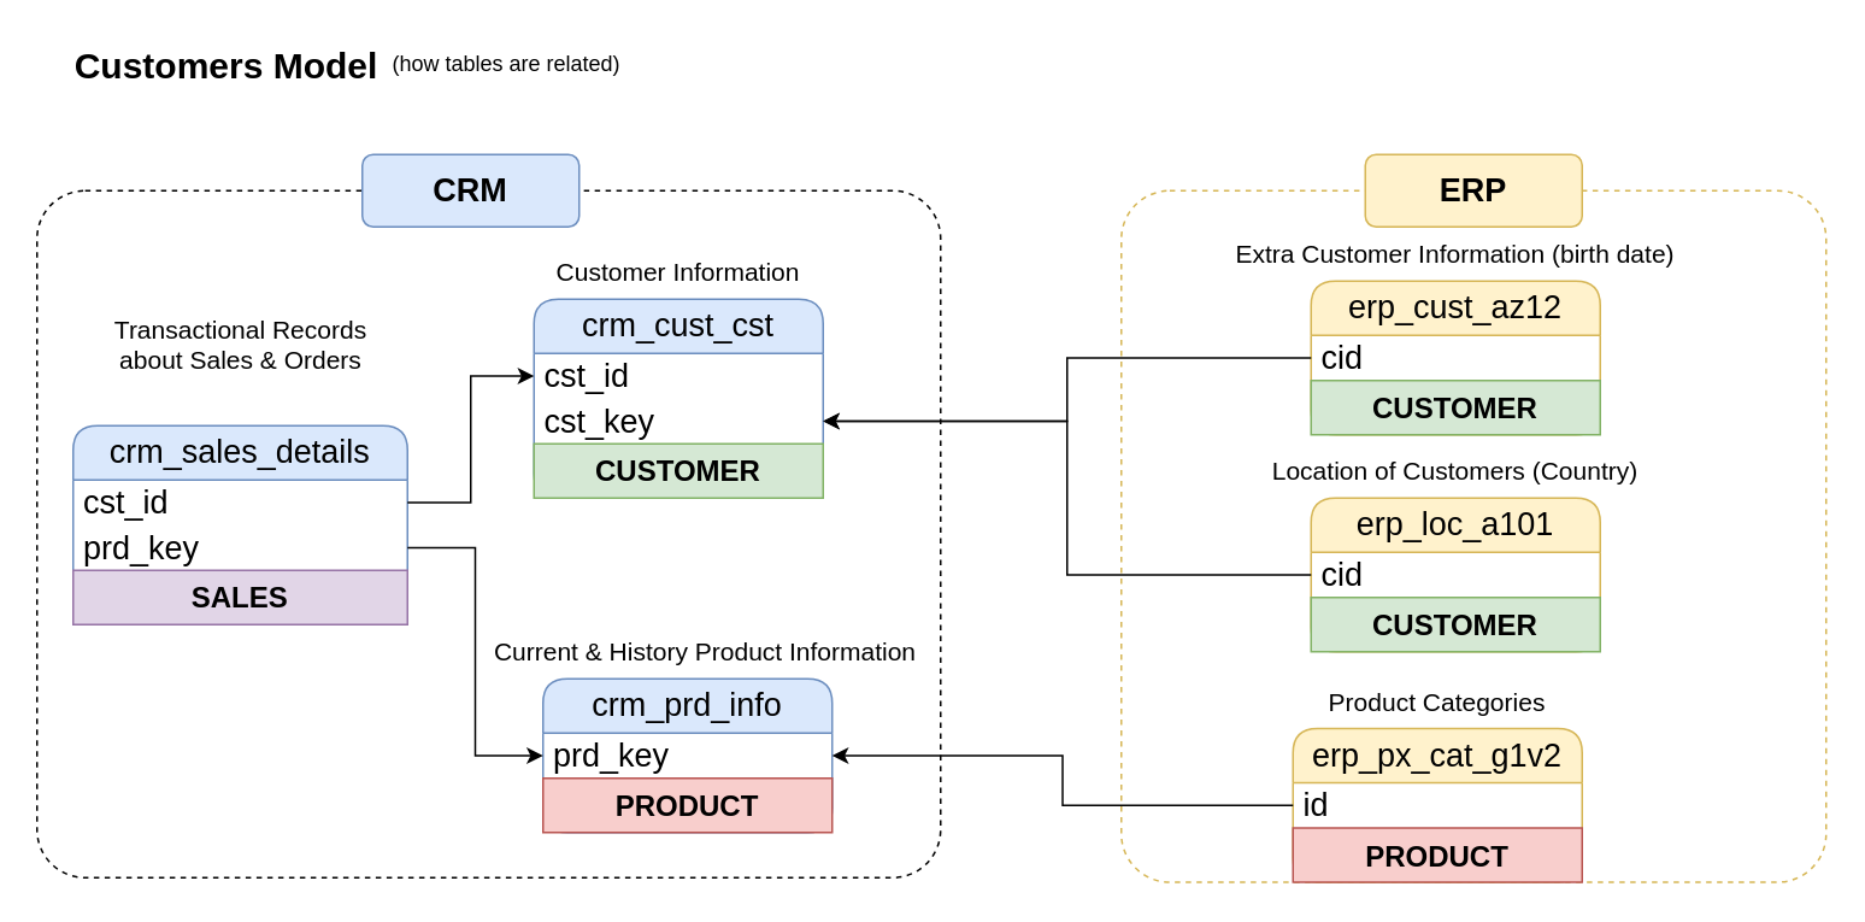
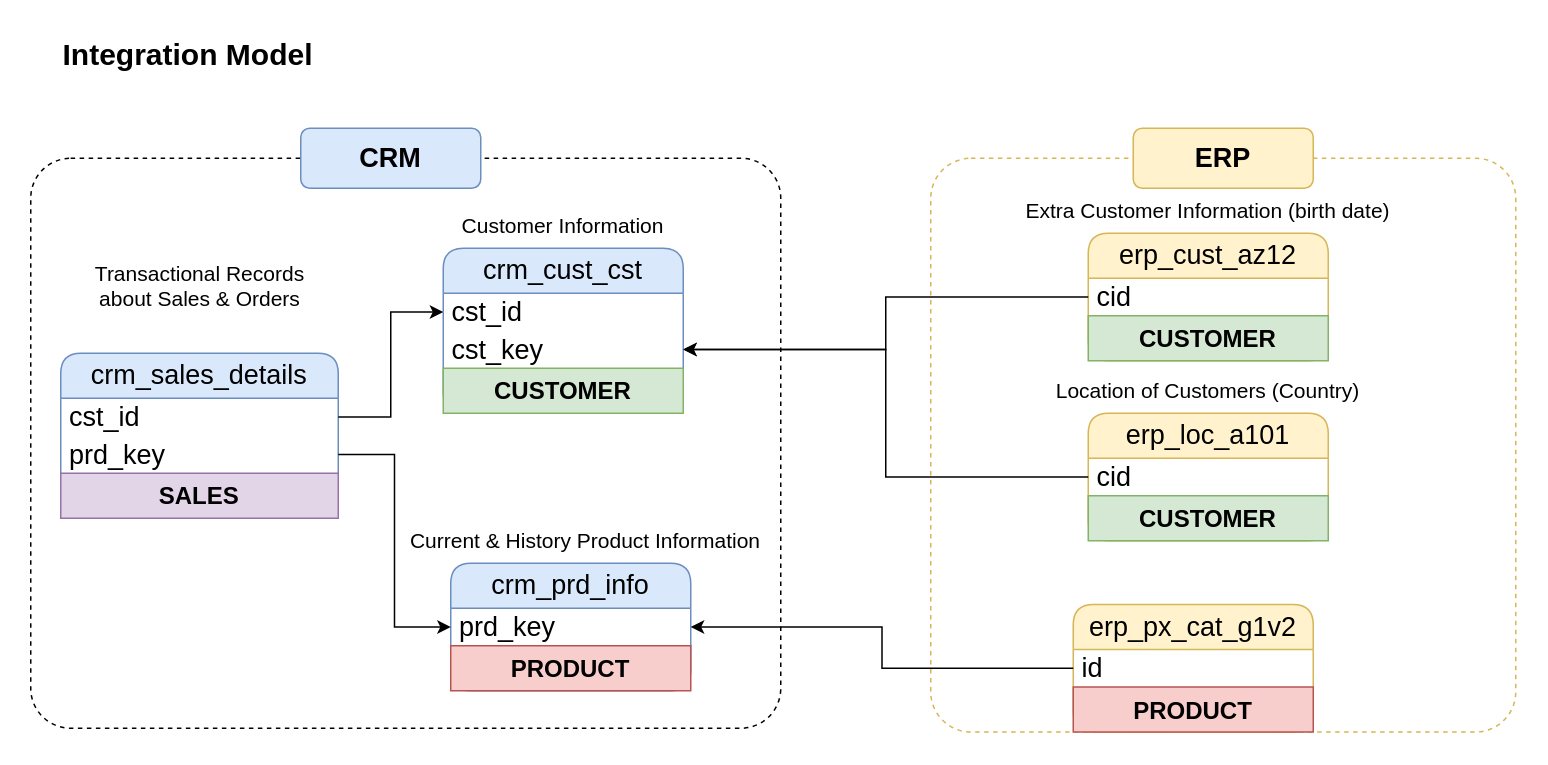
- <mxCell id="4" value="&lt;b&gt;&lt;font style=&quot;font-size: 20px;&quot;&gt;Customers Model&lt;/font&gt;&lt;/b&gt;" style="text;html=1;align=center;verticalAlign=middle;whiteSpace=wrap;rounded=0;" vertex="1" parent="1"><mxGeometry x="40" y="20" width="170" height="30" as="geometry" /></mxCell>
+ <mxCell id="4" value="&lt;b&gt;&lt;font style=&quot;font-size: 20px;&quot;&gt;Integration Model&lt;/font&gt;&lt;/b&gt;" style="text;html=1;align=center;verticalAlign=middle;whiteSpace=wrap;rounded=0;" vertex="1" parent="1"><mxGeometry x="40" y="20" width="170" height="30" as="geometry" /></mxCell>
- <mxCell id="5" value="(how tables are related)" style="text;html=1;align=center;verticalAlign=middle;whiteSpace=wrap;rounded=0;" vertex="1" parent="1"><mxGeometry x="210" y="25" width="140" height="20" as="geometry" /></mxCell>
- <mxCell id="33" value="&lt;font style=&quot;font-size: 14px;&quot;&gt;Product Categories&lt;/font&gt;" style="text;html=1;align=center;verticalAlign=middle;whiteSpace=wrap;rounded=0;fillColor=none;strokeColor=none;" vertex="1" parent="1"><mxGeometry x="710" y="372.5" width="170" height="30" as="geometry" /></mxCell>
